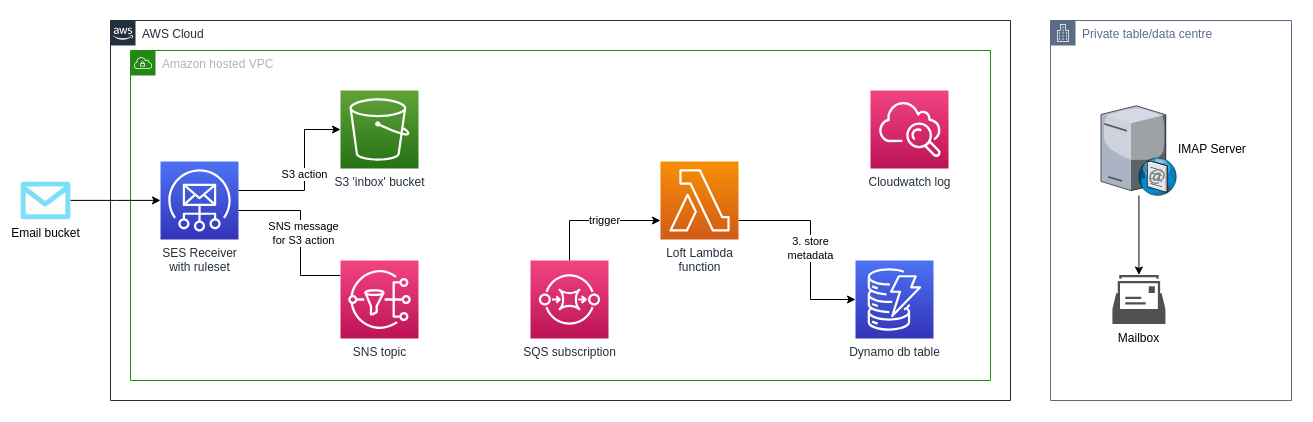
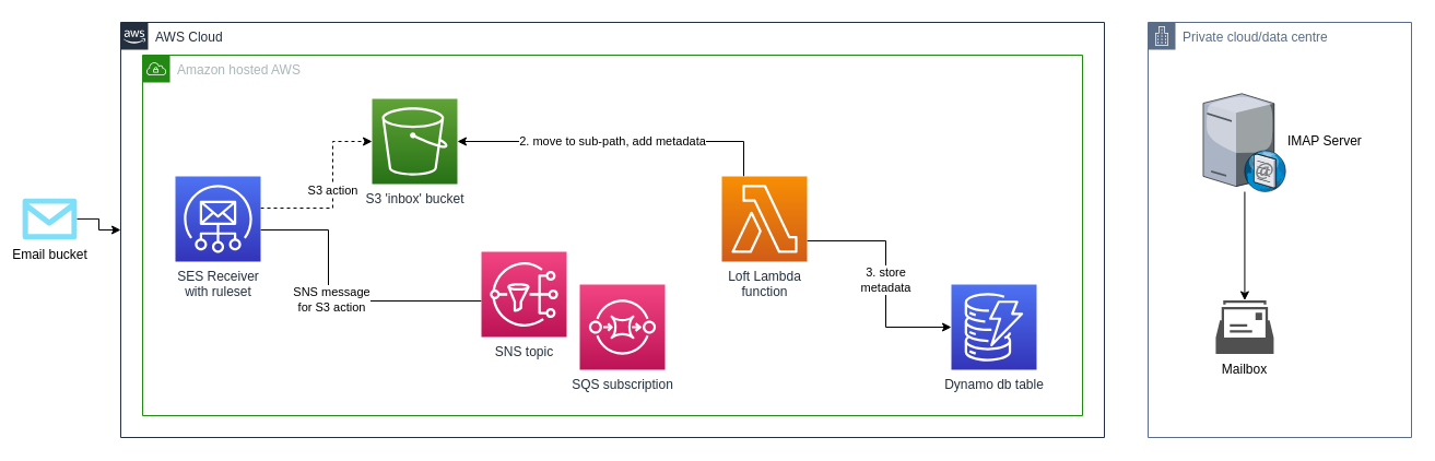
- <mxCell id="2" value="Private table/data centre" style="points=[[0,0],[0.25,0],[0.5,0],[0.75,0],[1,0],[1,0.25],[1,0.5],[1,0.75],[1,1],[0.75,1],[0.5,1],[0.25,1],[0,1],[0,0.75],[0,0.5],[0,0.25]];outlineConnect=0;gradientColor=none;html=1;whiteSpace=wrap;fontSize=12;fontStyle=0;shape=mxgraph.aws4.group;grIcon=mxgraph.aws4.group_corporate_data_center;strokeColor=#5A6C86;fillColor=none;verticalAlign=top;align=left;spacingLeft=30;fontColor=#5A6C86;dashed=0;" parent="1" vertex="1"><mxGeometry x="1050" y="20" width="241" height="380" as="geometry" /></mxCell>
+ <mxCell id="2" value="Private cloud/data centre" style="points=[[0,0],[0.25,0],[0.5,0],[0.75,0],[1,0],[1,0.25],[1,0.5],[1,0.75],[1,1],[0.75,1],[0.5,1],[0.25,1],[0,1],[0,0.75],[0,0.5],[0,0.25]];outlineConnect=0;gradientColor=none;html=1;whiteSpace=wrap;fontSize=12;fontStyle=0;shape=mxgraph.aws4.group;grIcon=mxgraph.aws4.group_corporate_data_center;strokeColor=#5A6C86;fillColor=none;verticalAlign=top;align=left;spacingLeft=30;fontColor=#5A6C86;dashed=0;" parent="1" vertex="1"><mxGeometry x="1050" y="20" width="241" height="380" as="geometry" /></mxCell>
- <mxCell id="4" value="Amazon hosted VPC" style="points=[[0,0],[0.25,0],[0.5,0],[0.75,0],[1,0],[1,0.25],[1,0.5],[1,0.75],[1,1],[0.75,1],[0.5,1],[0.25,1],[0,1],[0,0.75],[0,0.5],[0,0.25]];outlineConnect=0;gradientColor=none;html=1;whiteSpace=wrap;fontSize=12;fontStyle=0;shape=mxgraph.aws4.group;grIcon=mxgraph.aws4.group_vpc;strokeColor=#248814;fillColor=none;verticalAlign=top;align=left;spacingLeft=30;fontColor=#AAB7B8;dashed=0;" parent="1" vertex="1"><mxGeometry x="130" y="50" width="860" height="330" as="geometry" /></mxCell>
+ <mxCell id="4" value="Amazon hosted AWS" style="points=[[0,0],[0.25,0],[0.5,0],[0.75,0],[1,0],[1,0.25],[1,0.5],[1,0.75],[1,1],[0.75,1],[0.5,1],[0.25,1],[0,1],[0,0.75],[0,0.5],[0,0.25]];outlineConnect=0;gradientColor=none;html=1;whiteSpace=wrap;fontSize=12;fontStyle=0;shape=mxgraph.aws4.group;grIcon=mxgraph.aws4.group_vpc;strokeColor=#248814;fillColor=none;verticalAlign=top;align=left;spacingLeft=30;fontColor=#AAB7B8;dashed=0;" parent="1" vertex="1"><mxGeometry x="130" y="50" width="860" height="330" as="geometry" /></mxCell>
+ <mxCell id="13" style="edgeStyle=orthogonalEdgeStyle;rounded=0;orthogonalLoop=1;jettySize=auto;html=1;" parent="1" source="16" target="12" edge="1"><mxGeometry relative="1" as="geometry"><Array as="points"><mxPoint x="680" y="129" /></Array><mxPoint x="729" y="170" as="sourcePoint" /></mxGeometry></mxCell>
+ <mxCell id="14" value="2. move to sub-path, add metadata" style="edgeLabel;html=1;align=center;verticalAlign=middle;resizable=0;points=[];" parent="13" vertex="1" connectable="0"><mxGeometry x="-0.13" y="1" relative="1" as="geometry"><mxPoint x="-24.29" y="-1.03" as="offset" /></mxGeometry></mxCell>
- <mxCell id="17" value="Cloudwatch log" style="outlineConnect=0;fontColor=#232F3E;gradientColor=#F34482;gradientDirection=north;fillColor=#BC1356;strokeColor=#ffffff;dashed=0;verticalLabelPosition=bottom;verticalAlign=top;align=center;html=1;fontSize=12;fontStyle=0;aspect=fixed;shape=mxgraph.aws4.resourceIcon;resIcon=mxgraph.aws4.cloudwatch;" parent="1" vertex="1"><mxGeometry x="870" y="90" width="78" height="78" as="geometry" /></mxCell>
- <mxCell id="23" value="IMAP Server" style="verticalLabelPosition=middle;aspect=fixed;html=1;verticalAlign=middle;strokeColor=none;align=left;outlineConnect=0;shape=mxgraph.citrix.smtp_server;labelPosition=right;" vertex="1" parent="1"><mxGeometry x="1100.43" y="103" width="76" height="92" as="geometry" /></mxCell>
+ <mxCell id="23" value="IMAP Server" style="verticalLabelPosition=middle;aspect=fixed;html=1;verticalAlign=middle;strokeColor=none;align=left;outlineConnect=0;shape=mxgraph.citrix.smtp_server;labelPosition=right;" vertex="1" parent="1"><mxGeometry x="1100.43" y="83" width="76" height="92" as="geometry" /></mxCell>
- <mxCell id="7" value="S3 action" style="edgeStyle=orthogonalEdgeStyle;rounded=0;orthogonalLoop=1;jettySize=auto;html=1;" parent="1" source="8" target="12" edge="1"><mxGeometry relative="1" as="geometry"><Array as="points"><mxPoint x="304" y="190" /><mxPoint x="304" y="129" /></Array></mxGeometry></mxCell>
+ <mxCell id="7" value="S3 action" style="edgeStyle=orthogonalEdgeStyle;rounded=0;orthogonalLoop=1;jettySize=auto;html=1;dashed=1;" parent="1" source="8" target="12" edge="1"><mxGeometry relative="1" as="geometry"><Array as="points"><mxPoint x="304" y="190" /><mxPoint x="304" y="129" /></Array></mxGeometry></mxCell>
- <mxCell id="20" style="edgeStyle=orthogonalEdgeStyle;rounded=0;orthogonalLoop=1;jettySize=auto;html=1;" parent="1" source="21" target="8" edge="1"><mxGeometry relative="1" as="geometry" /></mxCell>
+ <mxCell id="20" style="edgeStyle=orthogonalEdgeStyle;rounded=0;orthogonalLoop=1;jettySize=auto;html=1;" parent="1" source="21" target="3" edge="1"><mxGeometry relative="1" as="geometry" /></mxCell>
- <mxCell id="10" value="trigger" style="edgeStyle=orthogonalEdgeStyle;rounded=0;orthogonalLoop=1;jettySize=auto;html=1;" parent="1" source="11" target="16" edge="1"><mxGeometry x="0.143" relative="1" as="geometry"><Array as="points"><mxPoint x="569" y="220" /></Array><mxPoint as="offset" /></mxGeometry></mxCell>
- <mxCell id="9" value="SNS topic" style="outlineConnect=0;fontColor=#232F3E;gradientColor=#F34482;gradientDirection=north;fillColor=#BC1356;strokeColor=#ffffff;dashed=0;verticalLabelPosition=bottom;verticalAlign=top;align=center;html=1;fontSize=12;fontStyle=0;aspect=fixed;shape=mxgraph.aws4.resourceIcon;resIcon=mxgraph.aws4.sns;" parent="1" vertex="1"><mxGeometry x="340" y="260" width="78" height="78" as="geometry" /></mxCell>
+ <mxCell id="9" value="SNS topic" style="outlineConnect=0;fontColor=#232F3E;gradientColor=#F34482;gradientDirection=north;fillColor=#BC1356;strokeColor=#ffffff;dashed=0;verticalLabelPosition=bottom;verticalAlign=top;align=center;html=1;fontSize=12;fontStyle=0;aspect=fixed;shape=mxgraph.aws4.resourceIcon;resIcon=mxgraph.aws4.sns;" parent="1" vertex="1"><mxGeometry x="440" y="230" width="78" height="78" as="geometry" /></mxCell>
- <mxCell id="18" value="Dynamo db table" style="outlineConnect=0;fontColor=#232F3E;gradientColor=#4D72F3;gradientDirection=north;fillColor=#3334B9;strokeColor=#ffffff;dashed=0;verticalLabelPosition=bottom;verticalAlign=top;align=center;html=1;fontSize=12;fontStyle=0;aspect=fixed;shape=mxgraph.aws4.resourceIcon;resIcon=mxgraph.aws4.dynamodb;" parent="1" vertex="1"><mxGeometry x="855" y="260" width="78" height="78" as="geometry" /></mxCell>
+ <mxCell id="18" value="Dynamo db table" style="outlineConnect=0;fontColor=#232F3E;gradientColor=#4D72F3;gradientDirection=north;fillColor=#3334B9;strokeColor=#ffffff;dashed=0;verticalLabelPosition=bottom;verticalAlign=top;align=center;html=1;fontSize=12;fontStyle=0;aspect=fixed;shape=mxgraph.aws4.resourceIcon;resIcon=mxgraph.aws4.dynamodb;" parent="1" vertex="1"><mxGeometry x="870" y="260" width="78" height="78" as="geometry" /></mxCell>
